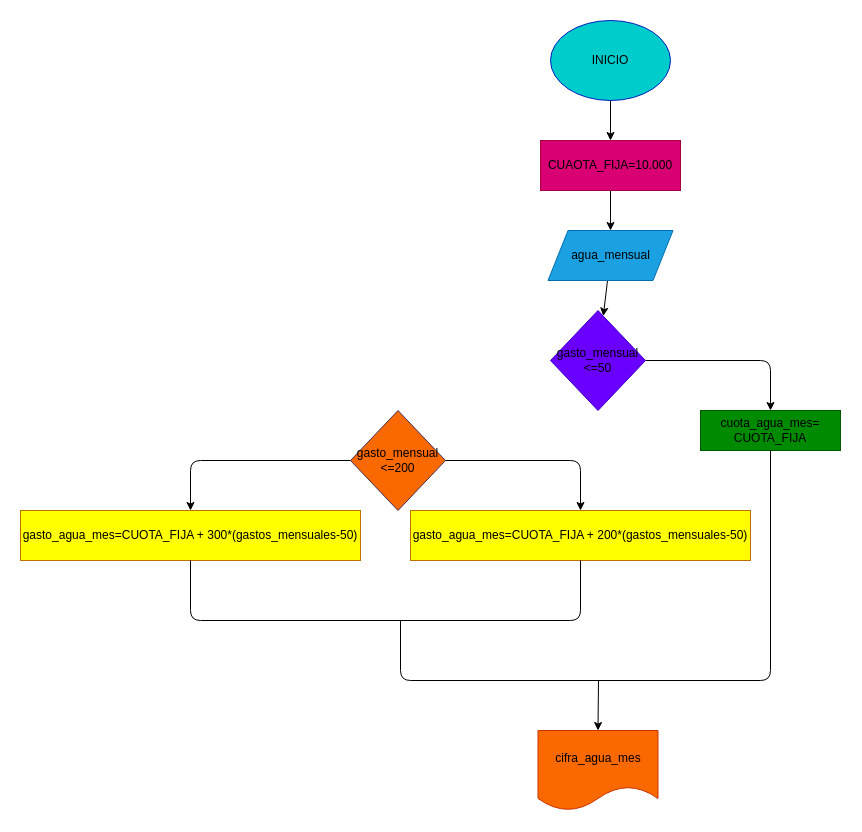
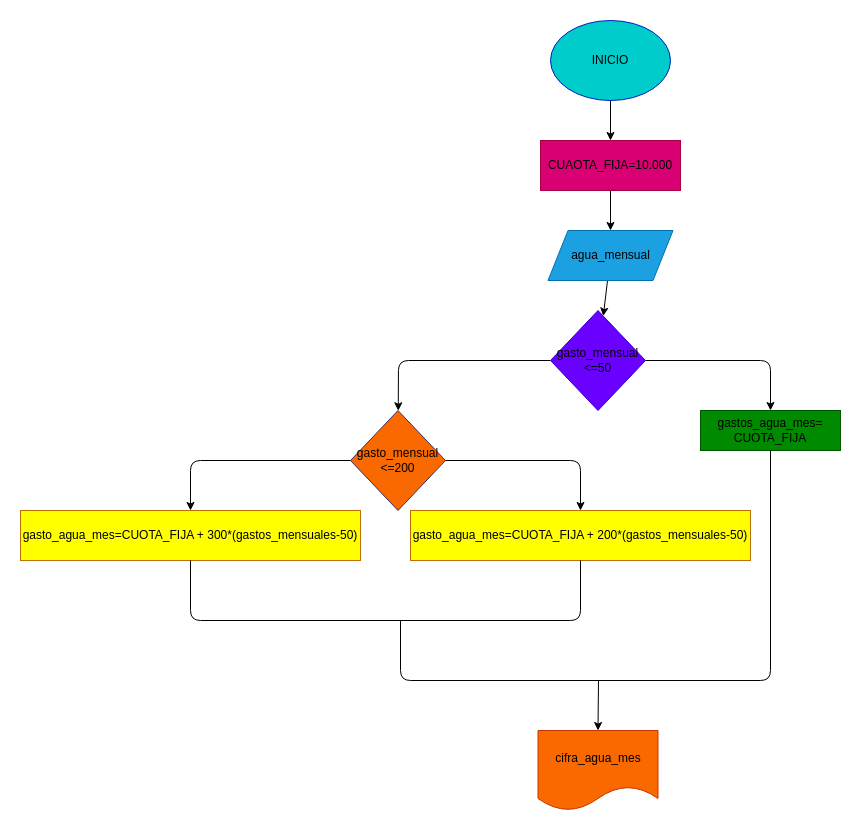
+ <mxCell id="6" value="" style="edgeStyle=none;html=1;fontColor=#000000;" edge="1" parent="1" source="7" target="12"><mxGeometry relative="1" as="geometry"><Array as="points"><mxPoint x="398" y="360" /></Array></mxGeometry></mxCell>
- <mxCell id="11" value="&lt;font color=&quot;#000000&quot;&gt;cuota_agua_mes= CUOTA_FIJA&lt;/font&gt;" style="whiteSpace=wrap;html=1;fillColor=#008a00;strokeColor=#005700;fontColor=#ffffff;" vertex="1" parent="1"><mxGeometry x="700" y="410" width="140" height="40" as="geometry" /></mxCell>
+ <mxCell id="11" value="&lt;font color=&quot;#000000&quot;&gt;gastos_agua_mes= CUOTA_FIJA&lt;/font&gt;" style="whiteSpace=wrap;html=1;fillColor=#008a00;strokeColor=#005700;fontColor=#ffffff;" vertex="1" parent="1"><mxGeometry x="700" y="410" width="140" height="40" as="geometry" /></mxCell>
